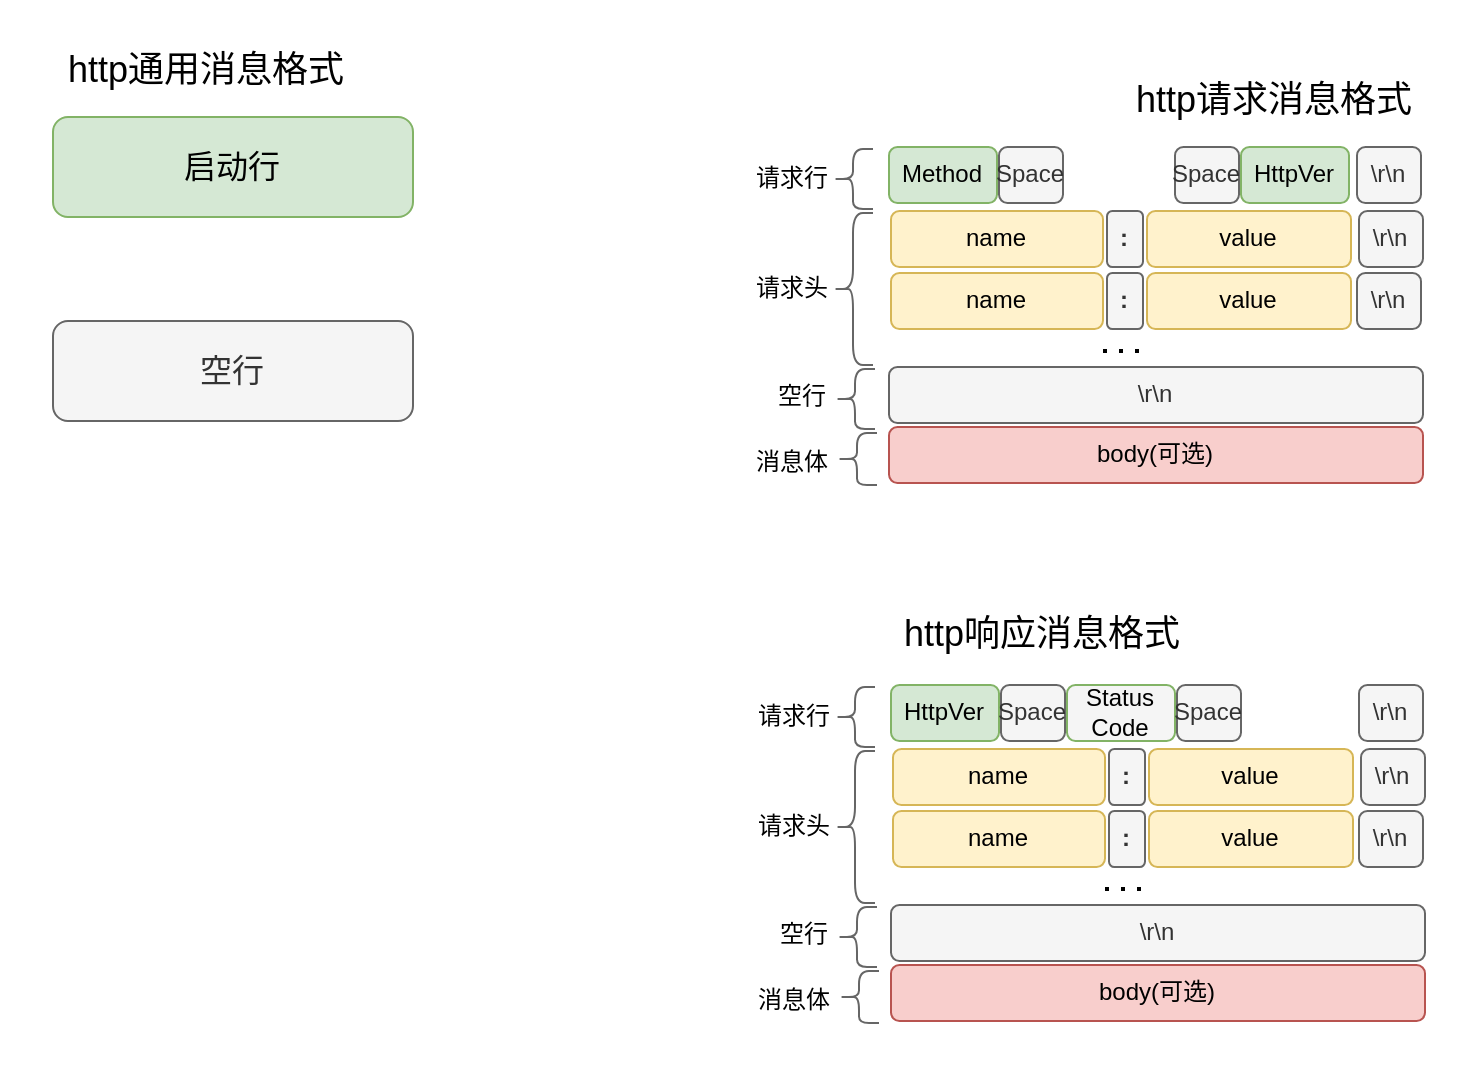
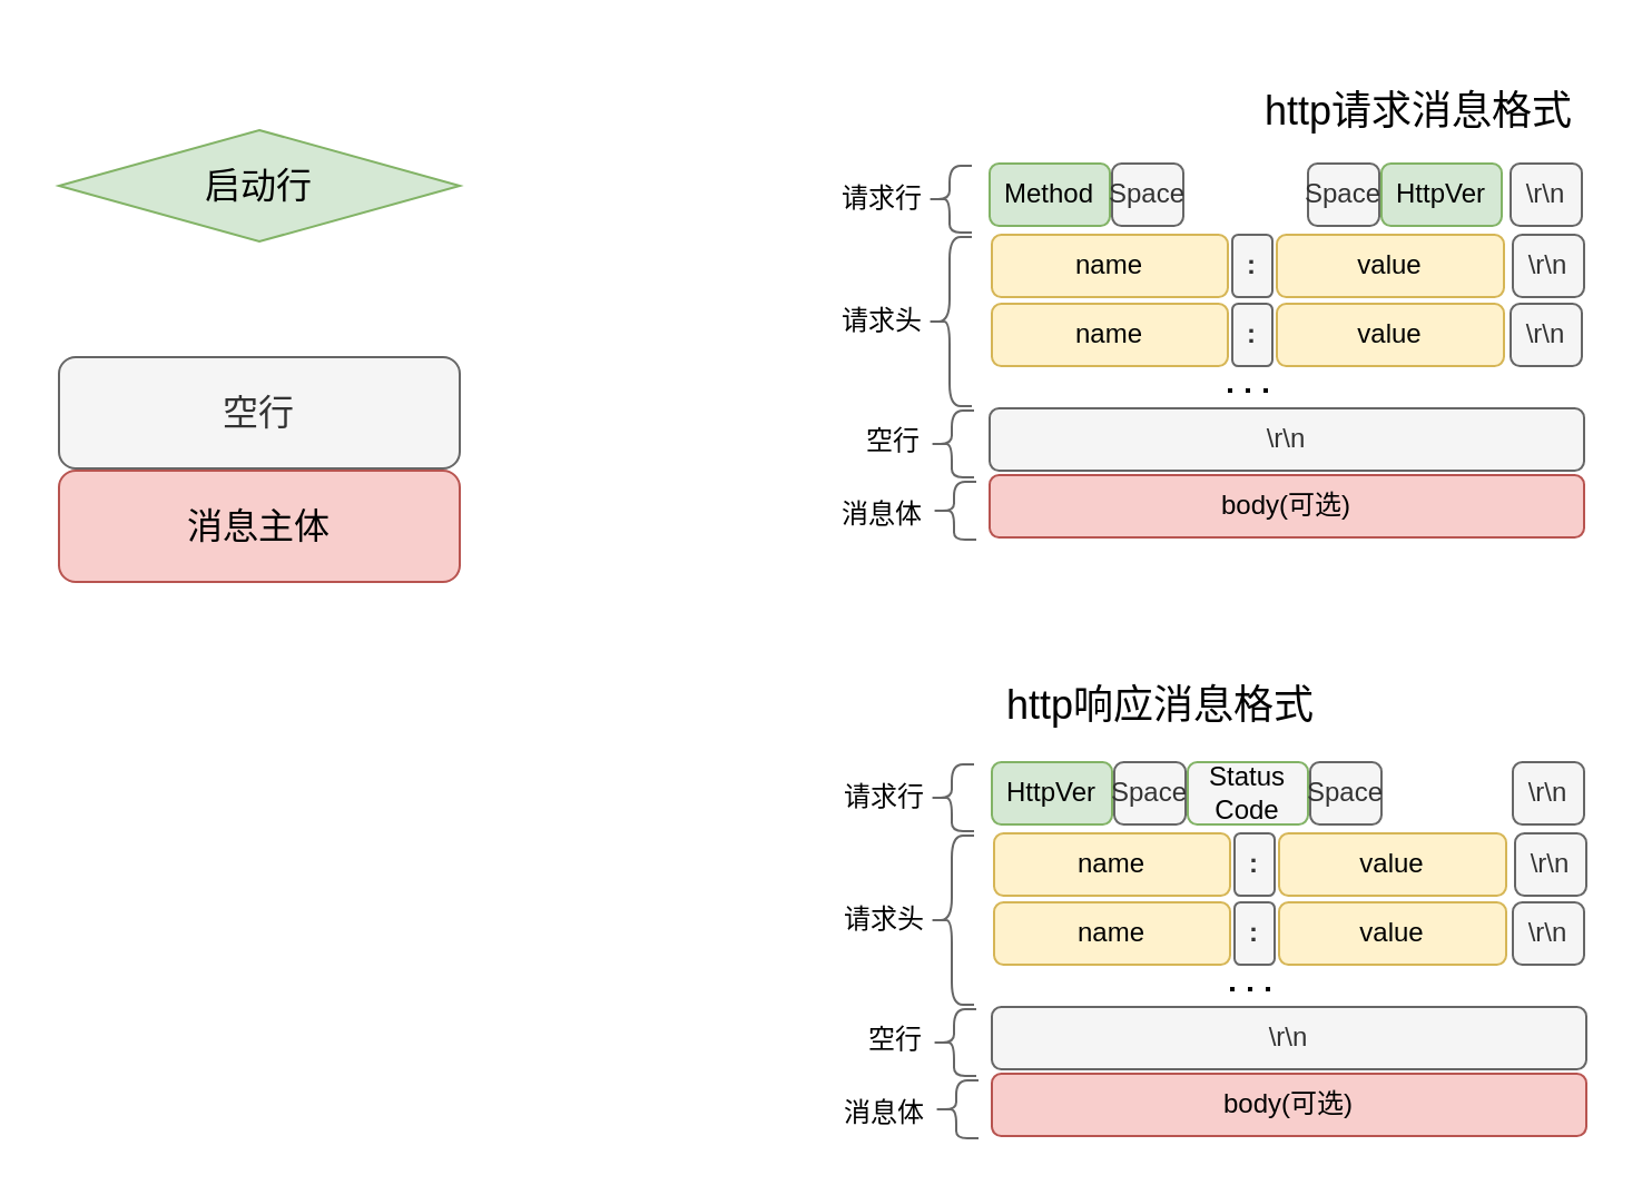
- <mxCell id="5" value="&lt;font style=&quot;font-size: 18px;&quot;&gt;http通用消息格式&lt;/font&gt;" style="text;html=1;align=center;verticalAlign=middle;whiteSpace=wrap;rounded=0;" vertex="1" parent="1"><mxGeometry x="20" y="20" width="166" height="30" as="geometry" /></mxCell>
- <mxCell id="2" value="&lt;font style=&quot;font-size: 16px;&quot;&gt;启动行&lt;/font&gt;" style="rounded=1;whiteSpace=wrap;html=1;fillColor=#d5e8d4;strokeColor=#82b366;" vertex="1" parent="1"><mxGeometry x="26" y="58" width="180" height="50" as="geometry" /></mxCell>
+ <mxCell id="2" value="&lt;font style=&quot;font-size: 16px;&quot;&gt;启动行&lt;/font&gt;" style="rhombus;whiteSpace=wrap;html=1;fillColor=#d5e8d4;strokeColor=#82b366;" vertex="1" parent="1"><mxGeometry x="26" y="58" width="180" height="50" as="geometry" /></mxCell>
+ <mxCell id="4" value="&lt;font style=&quot;font-size: 16px;&quot;&gt;消息主体&lt;/font&gt;" style="rounded=1;whiteSpace=wrap;html=1;fillColor=#f8cecc;strokeColor=#b85450;" vertex="1" parent="1"><mxGeometry x="26" y="211" width="180" height="50" as="geometry" /></mxCell>
